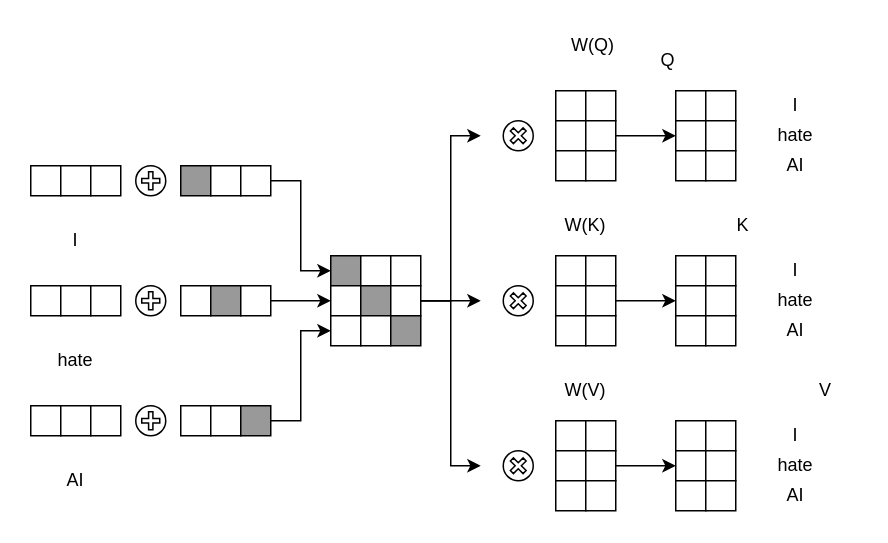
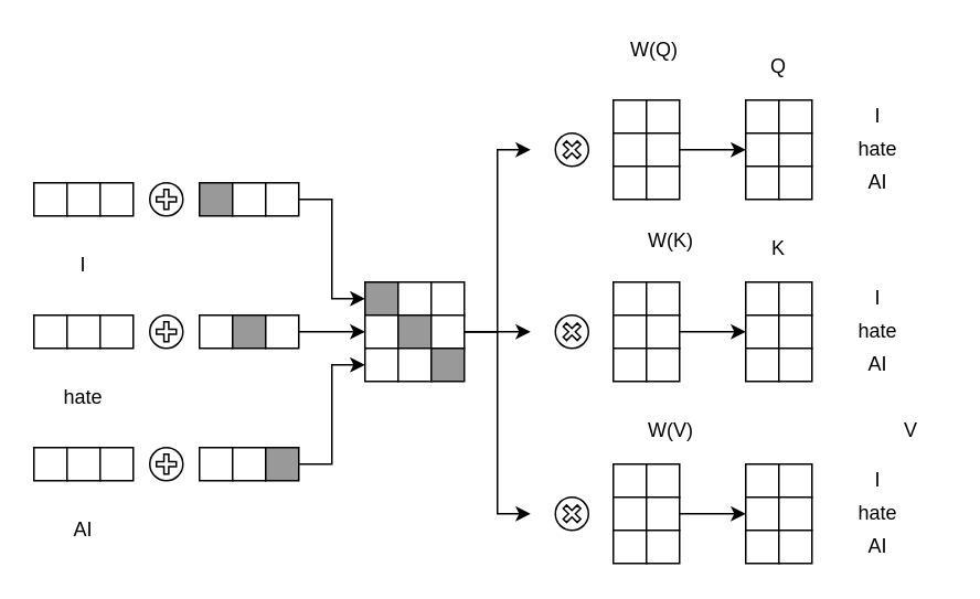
- <mxCell id="77" value="Q" style="text;html=1;strokeColor=none;fillColor=none;align=center;verticalAlign=middle;whiteSpace=wrap;rounded=0;" vertex="1" parent="1"><mxGeometry x="425" y="30" width="40" height="20" as="geometry" /></mxCell>
+ <mxCell id="77" value="Q" style="text;html=1;strokeColor=none;fillColor=none;align=center;verticalAlign=middle;whiteSpace=wrap;rounded=0;" vertex="1" parent="1"><mxGeometry x="450" y="30" width="40" height="20" as="geometry" /></mxCell>
- <mxCell id="64" value="W(K)" style="text;html=1;strokeColor=none;fillColor=none;align=center;verticalAlign=middle;whiteSpace=wrap;rounded=0;" vertex="1" parent="1"><mxGeometry x="370" y="140" width="40" height="20" as="geometry" /></mxCell>
+ <mxCell id="64" value="W(K)" style="text;html=1;strokeColor=none;fillColor=none;align=center;verticalAlign=middle;whiteSpace=wrap;rounded=0;" vertex="1" parent="1"><mxGeometry x="385" y="135" width="40" height="20" as="geometry" /></mxCell>
- <mxCell id="87" value="K" style="text;html=1;strokeColor=none;fillColor=none;align=center;verticalAlign=middle;whiteSpace=wrap;rounded=0;" vertex="1" parent="1"><mxGeometry x="475" y="140" width="40" height="20" as="geometry" /></mxCell>
+ <mxCell id="87" value="K" style="text;html=1;strokeColor=none;fillColor=none;align=center;verticalAlign=middle;whiteSpace=wrap;rounded=0;" vertex="1" parent="1"><mxGeometry x="450" y="140" width="40" height="20" as="geometry" /></mxCell>
- <mxCell id="49" value="W(V)" style="text;html=1;strokeColor=none;fillColor=none;align=center;verticalAlign=middle;whiteSpace=wrap;rounded=0;" vertex="1" parent="1"><mxGeometry x="370" y="250" width="40" height="20" as="geometry" /></mxCell>
+ <mxCell id="49" value="W(V)" style="text;html=1;strokeColor=none;fillColor=none;align=center;verticalAlign=middle;whiteSpace=wrap;rounded=0;" vertex="1" parent="1"><mxGeometry x="385" y="250" width="40" height="20" as="geometry" /></mxCell>
